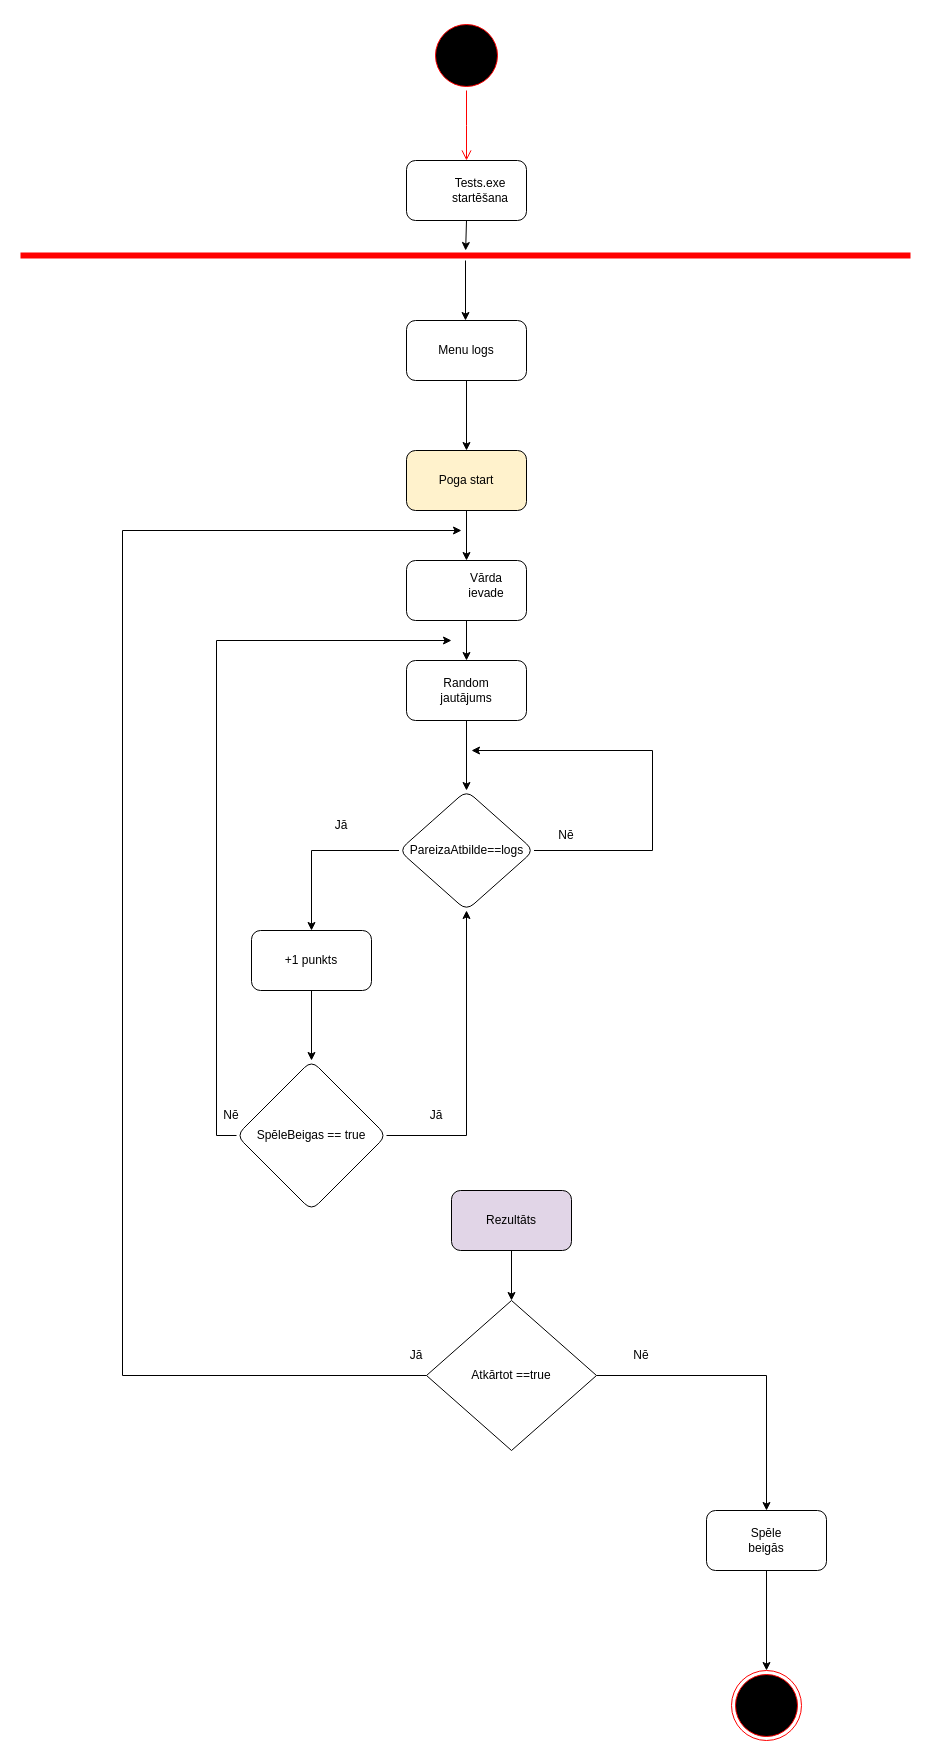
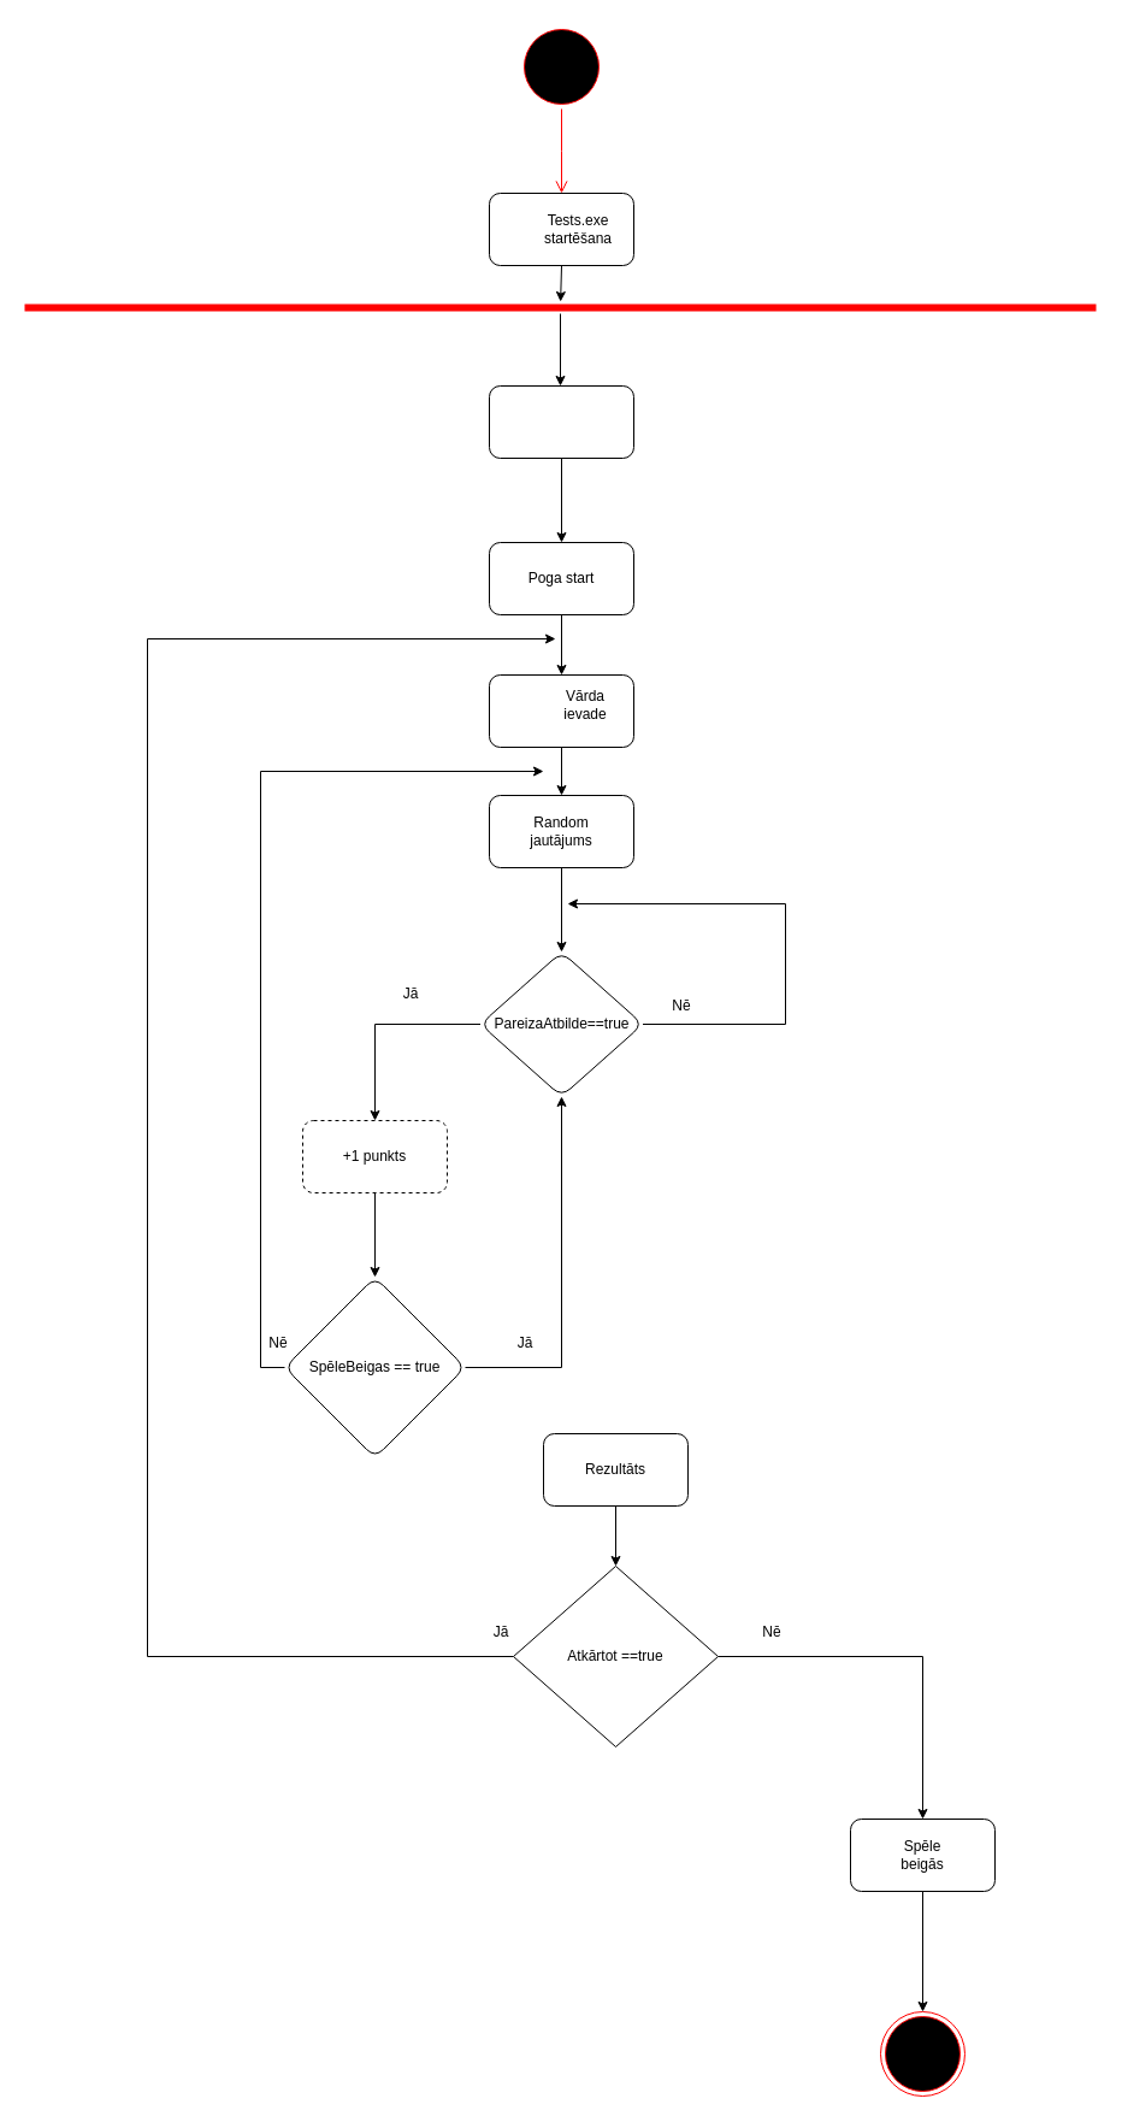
- <mxCell id="10" value="Menu logs" style="text;html=1;strokeColor=none;fillColor=none;align=center;verticalAlign=middle;whiteSpace=wrap;rounded=0;" vertex="1" parent="1"><mxGeometry x="436" y="335" width="60" height="30" as="geometry" /></mxCell>
- <mxCell id="13" value="Poga start" style="rounded=1;whiteSpace=wrap;html=1;fillColor=#fff2cc;" vertex="1" parent="1"><mxGeometry x="406" y="450" width="120" height="60" as="geometry" /></mxCell>
+ <mxCell id="13" value="Poga start" style="rounded=1;whiteSpace=wrap;html=1;" vertex="1" parent="1"><mxGeometry x="406" y="450" width="120" height="60" as="geometry" /></mxCell>
- <mxCell id="22" value="PareizaAtbilde==logs" style="rhombus;whiteSpace=wrap;html=1;rounded=1;" vertex="1" parent="1"><mxGeometry x="398.5" y="790" width="135" height="120" as="geometry" /></mxCell>
+ <mxCell id="22" value="PareizaAtbilde==true" style="rhombus;whiteSpace=wrap;html=1;rounded=1;" vertex="1" parent="1"><mxGeometry x="398.5" y="790" width="135" height="120" as="geometry" /></mxCell>
- <mxCell id="24" value="+1 punkts" style="rounded=1;whiteSpace=wrap;html=1;" vertex="1" parent="1"><mxGeometry x="251" y="930" width="120" height="60" as="geometry" /></mxCell>
+ <mxCell id="24" value="+1 punkts" style="rounded=1;whiteSpace=wrap;html=1;dashed=1;" vertex="1" parent="1"><mxGeometry x="251" y="930" width="120" height="60" as="geometry" /></mxCell>
- <mxCell id="31" value="Rezultāts" style="rounded=1;whiteSpace=wrap;html=1;fillColor=#e1d5e7;" vertex="1" parent="1"><mxGeometry x="451" y="1190" width="120" height="60" as="geometry" /></mxCell>
+ <mxCell id="31" value="Rezultāts" style="rounded=1;whiteSpace=wrap;html=1;" vertex="1" parent="1"><mxGeometry x="451" y="1190" width="120" height="60" as="geometry" /></mxCell>
